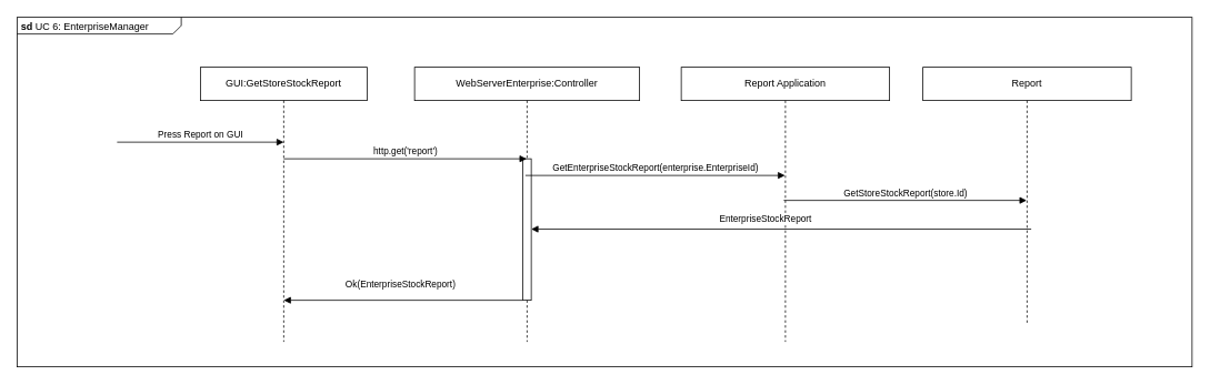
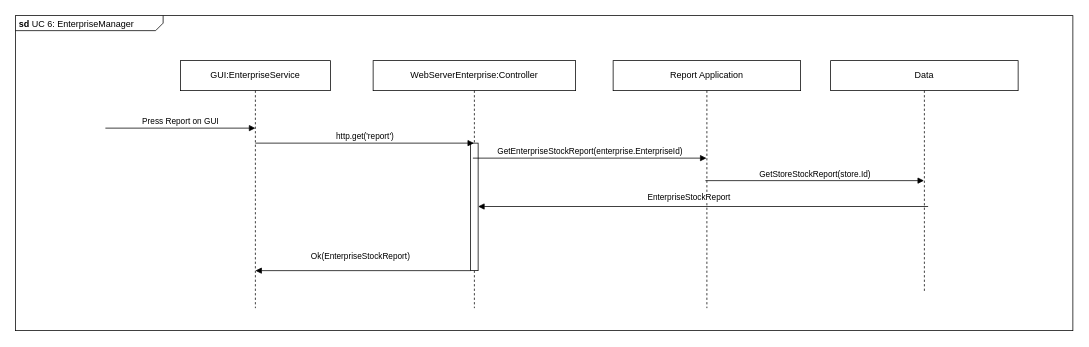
- <mxCell id="3" value="GUI:GetStoreStockReport" style="shape=umlLifeline;perimeter=lifelinePerimeter;whiteSpace=wrap;html=1;container=1;collapsible=0;recursiveResize=0;outlineConnect=0;" parent="1" vertex="1"><mxGeometry x="240" y="80" width="200" height="330" as="geometry" /></mxCell>
+ <mxCell id="3" value="GUI:EnterpriseService" style="shape=umlLifeline;perimeter=lifelinePerimeter;whiteSpace=wrap;html=1;container=1;collapsible=0;recursiveResize=0;outlineConnect=0;" parent="1" vertex="1"><mxGeometry x="240" y="80" width="200" height="330" as="geometry" /></mxCell>
- <mxCell id="10" value="Report" style="shape=umlLifeline;perimeter=lifelinePerimeter;whiteSpace=wrap;html=1;container=1;collapsible=0;recursiveResize=0;outlineConnect=0;" parent="1" vertex="1"><mxGeometry x="1107" y="80" width="250" height="310" as="geometry" /></mxCell>
+ <mxCell id="10" value="Data" style="shape=umlLifeline;perimeter=lifelinePerimeter;whiteSpace=wrap;html=1;container=1;collapsible=0;recursiveResize=0;outlineConnect=0;" parent="1" vertex="1"><mxGeometry x="1107" y="80" width="250" height="310" as="geometry" /></mxCell>
